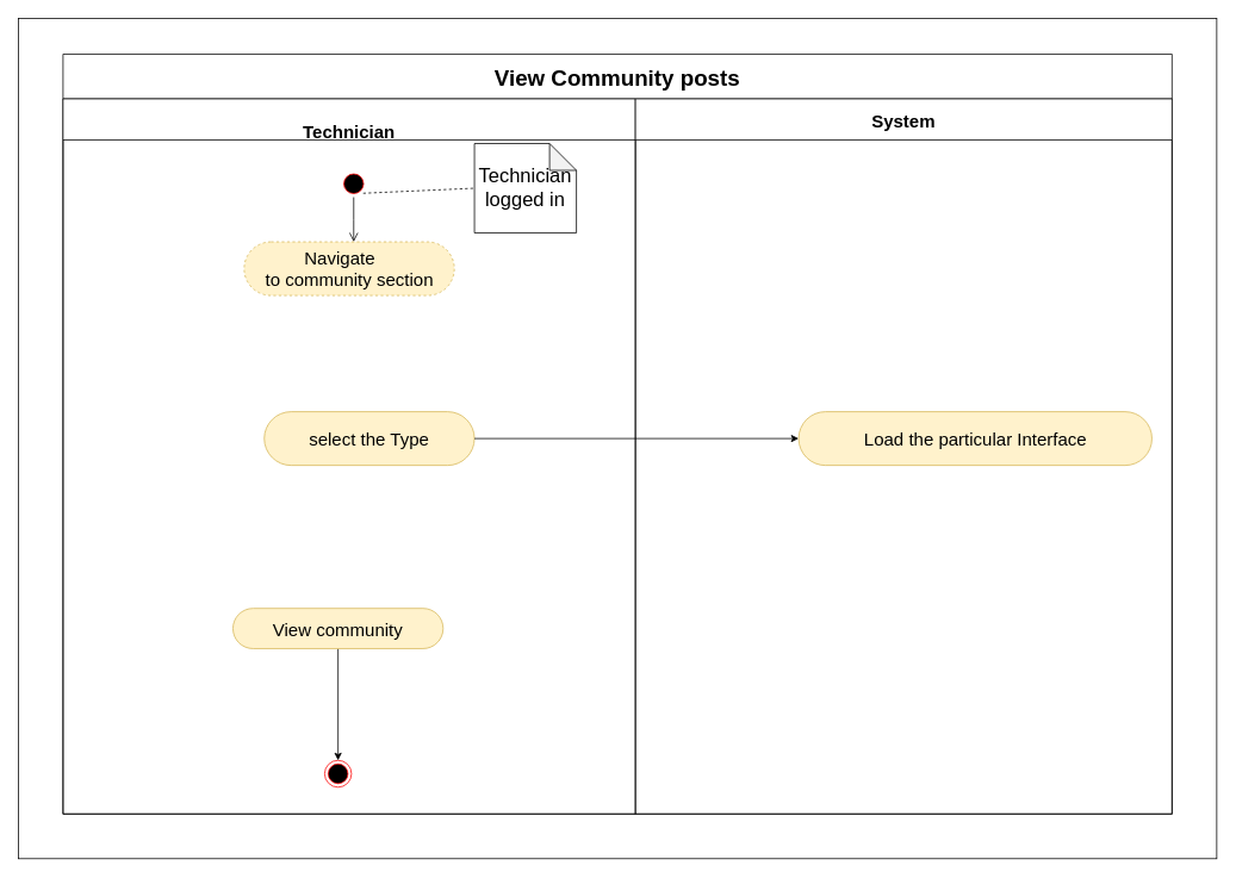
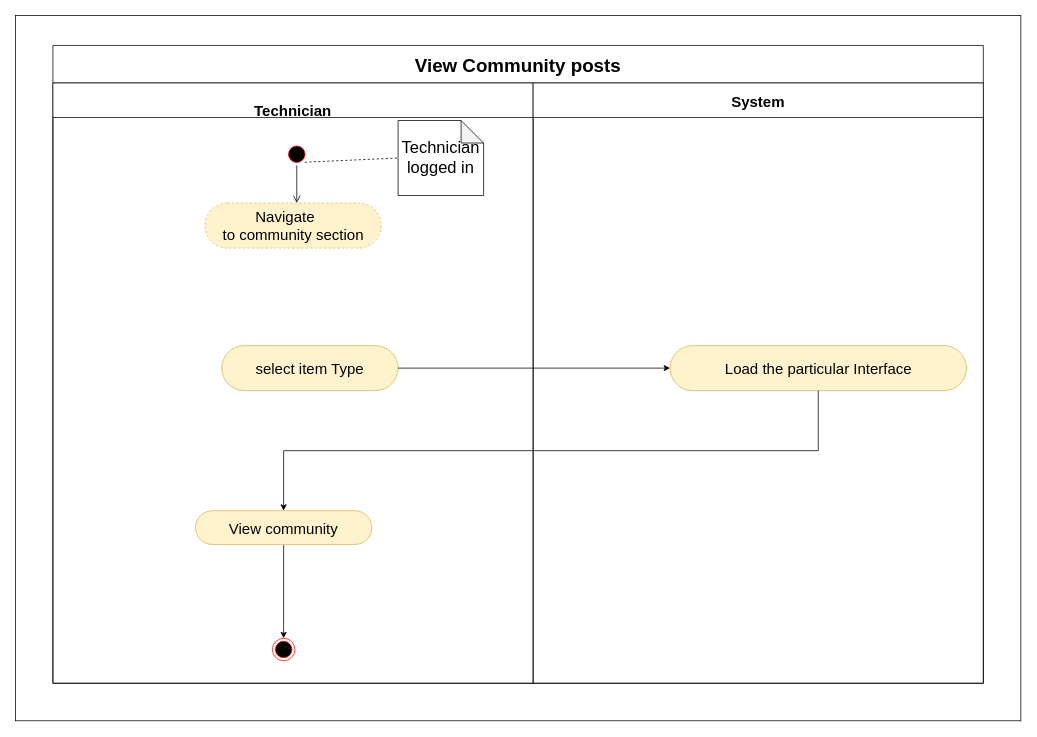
- <mxCell id="12" value="select the Type" style="rounded=1;whiteSpace=wrap;html=1;fontSize=20;arcSize=50;fillColor=#fff2cc;strokeColor=#d6b656;" vertex="1" parent="3"><mxGeometry x="225" y="350" width="235" height="60" as="geometry" /></mxCell>
+ <mxCell id="12" value="select item Type" style="rounded=1;whiteSpace=wrap;html=1;fontSize=20;arcSize=50;fillColor=#fff2cc;strokeColor=#d6b656;" vertex="1" parent="3"><mxGeometry x="225" y="350" width="235" height="60" as="geometry" /></mxCell>
+ <mxCell id="16" style="edgeStyle=orthogonalEdgeStyle;rounded=0;orthogonalLoop=1;jettySize=auto;html=1;exitX=0.5;exitY=1;exitDx=0;exitDy=0;entryX=0.5;entryY=0;entryDx=0;entryDy=0;" edge="1" parent="2" source="15" target="11"><mxGeometry relative="1" as="geometry" /></mxCell>
